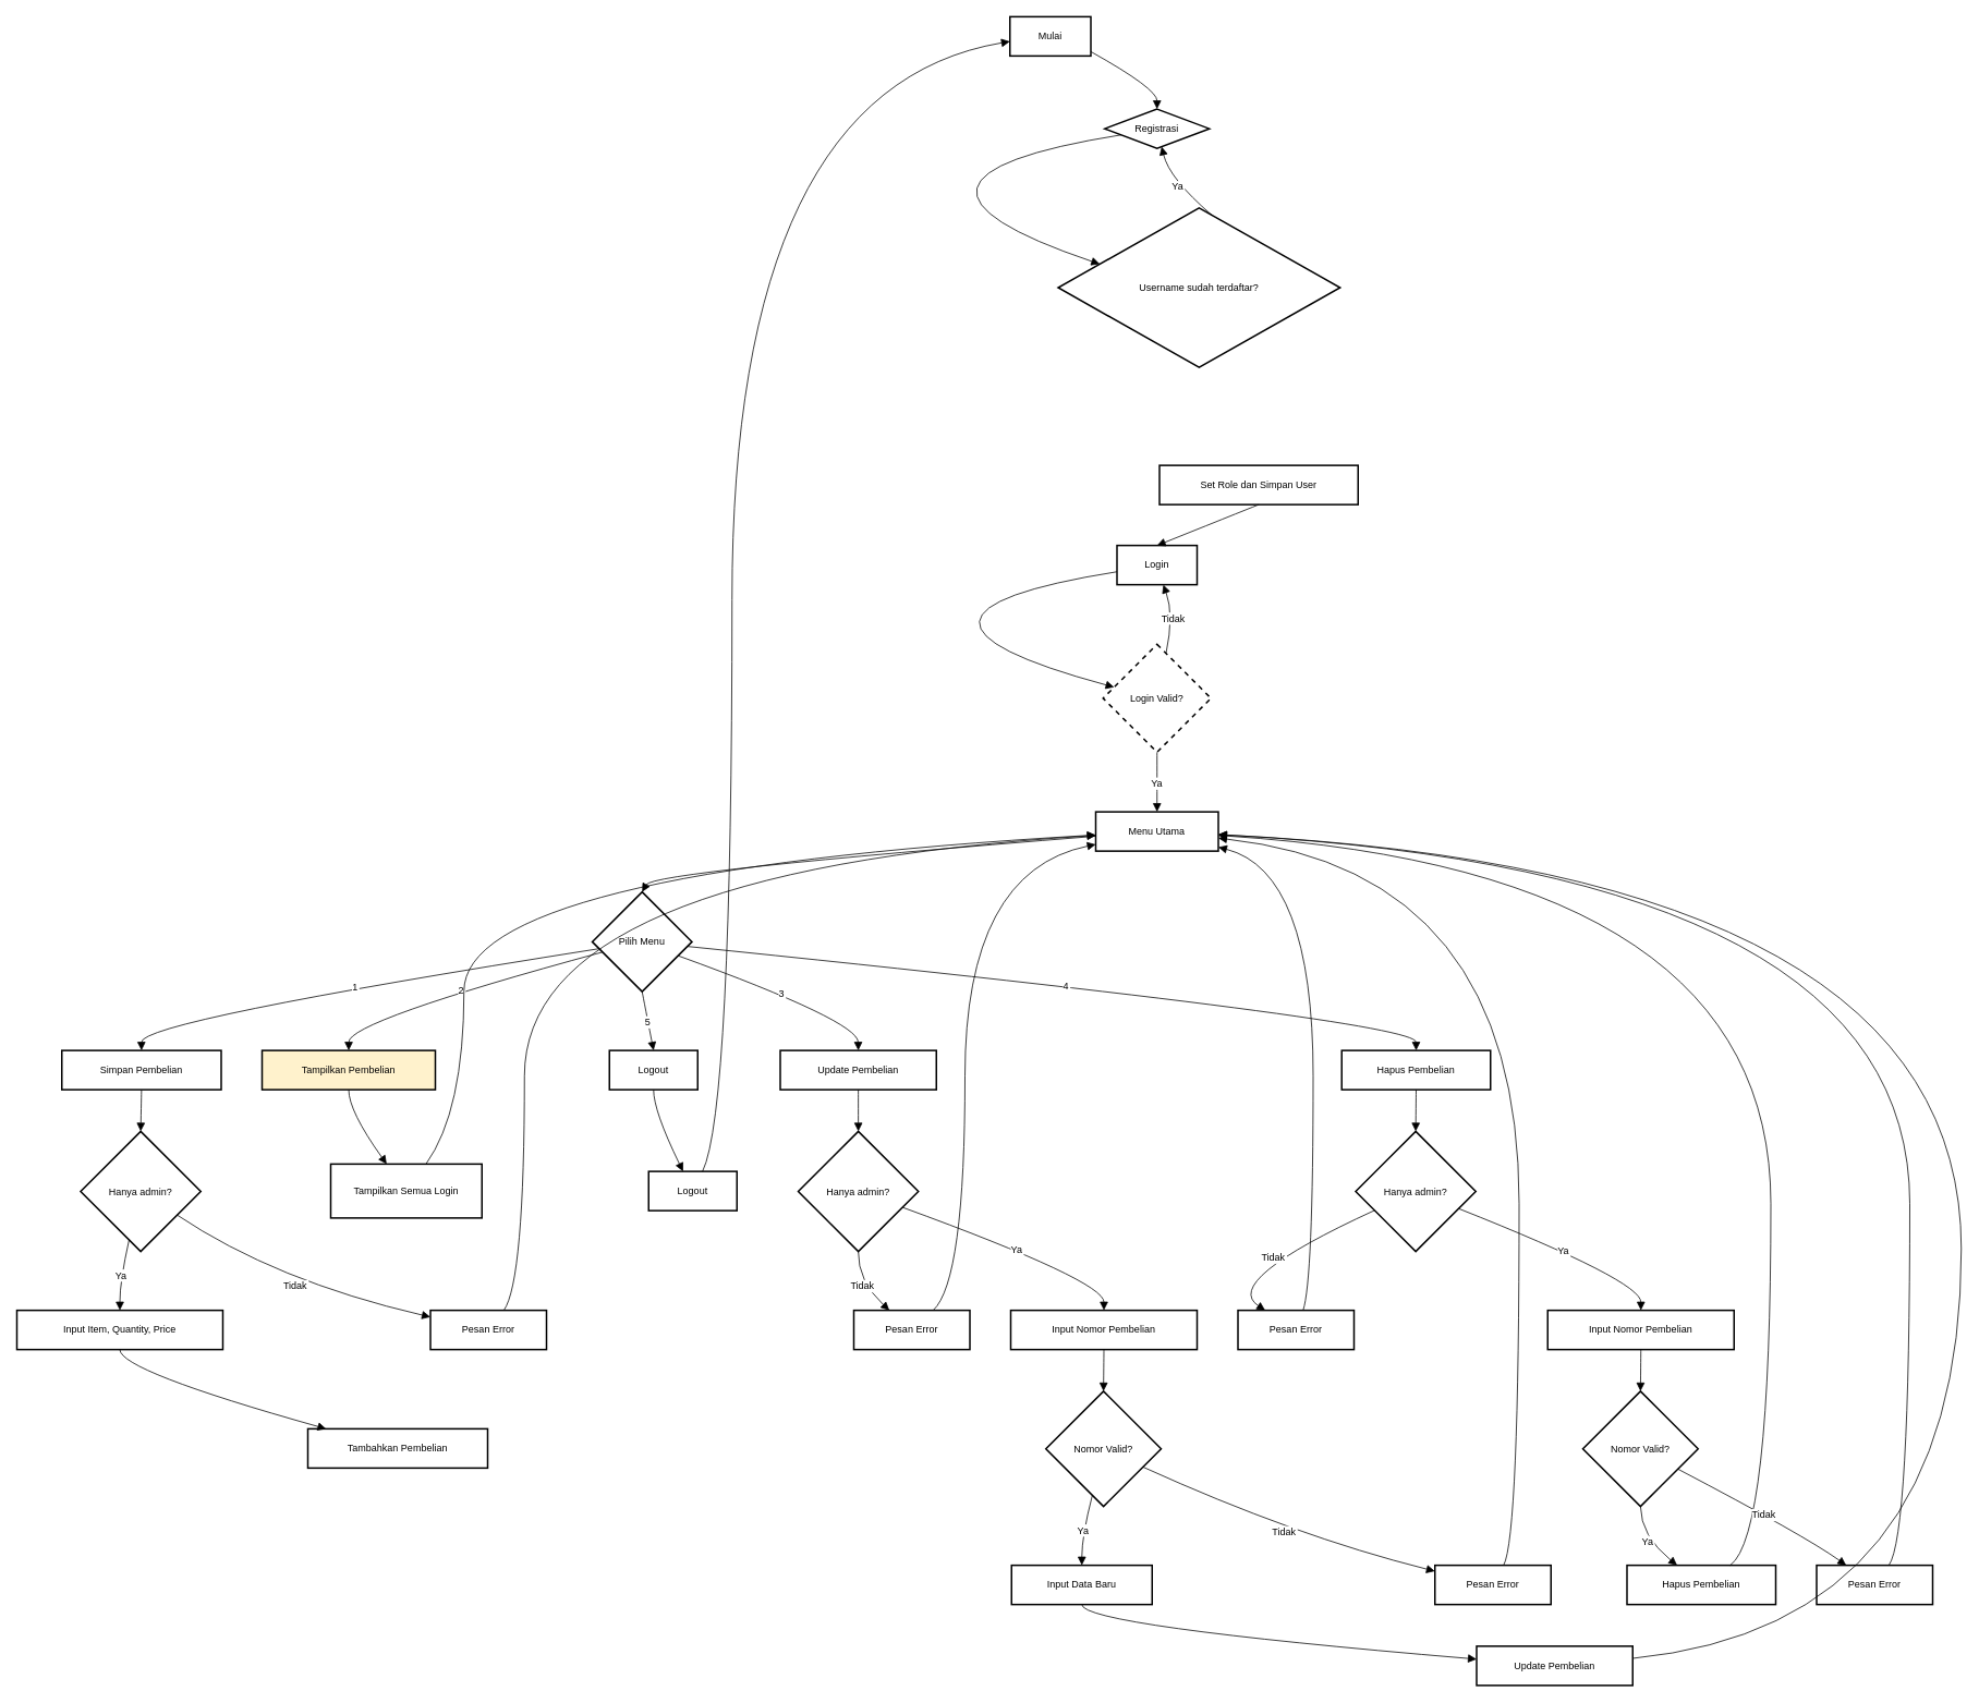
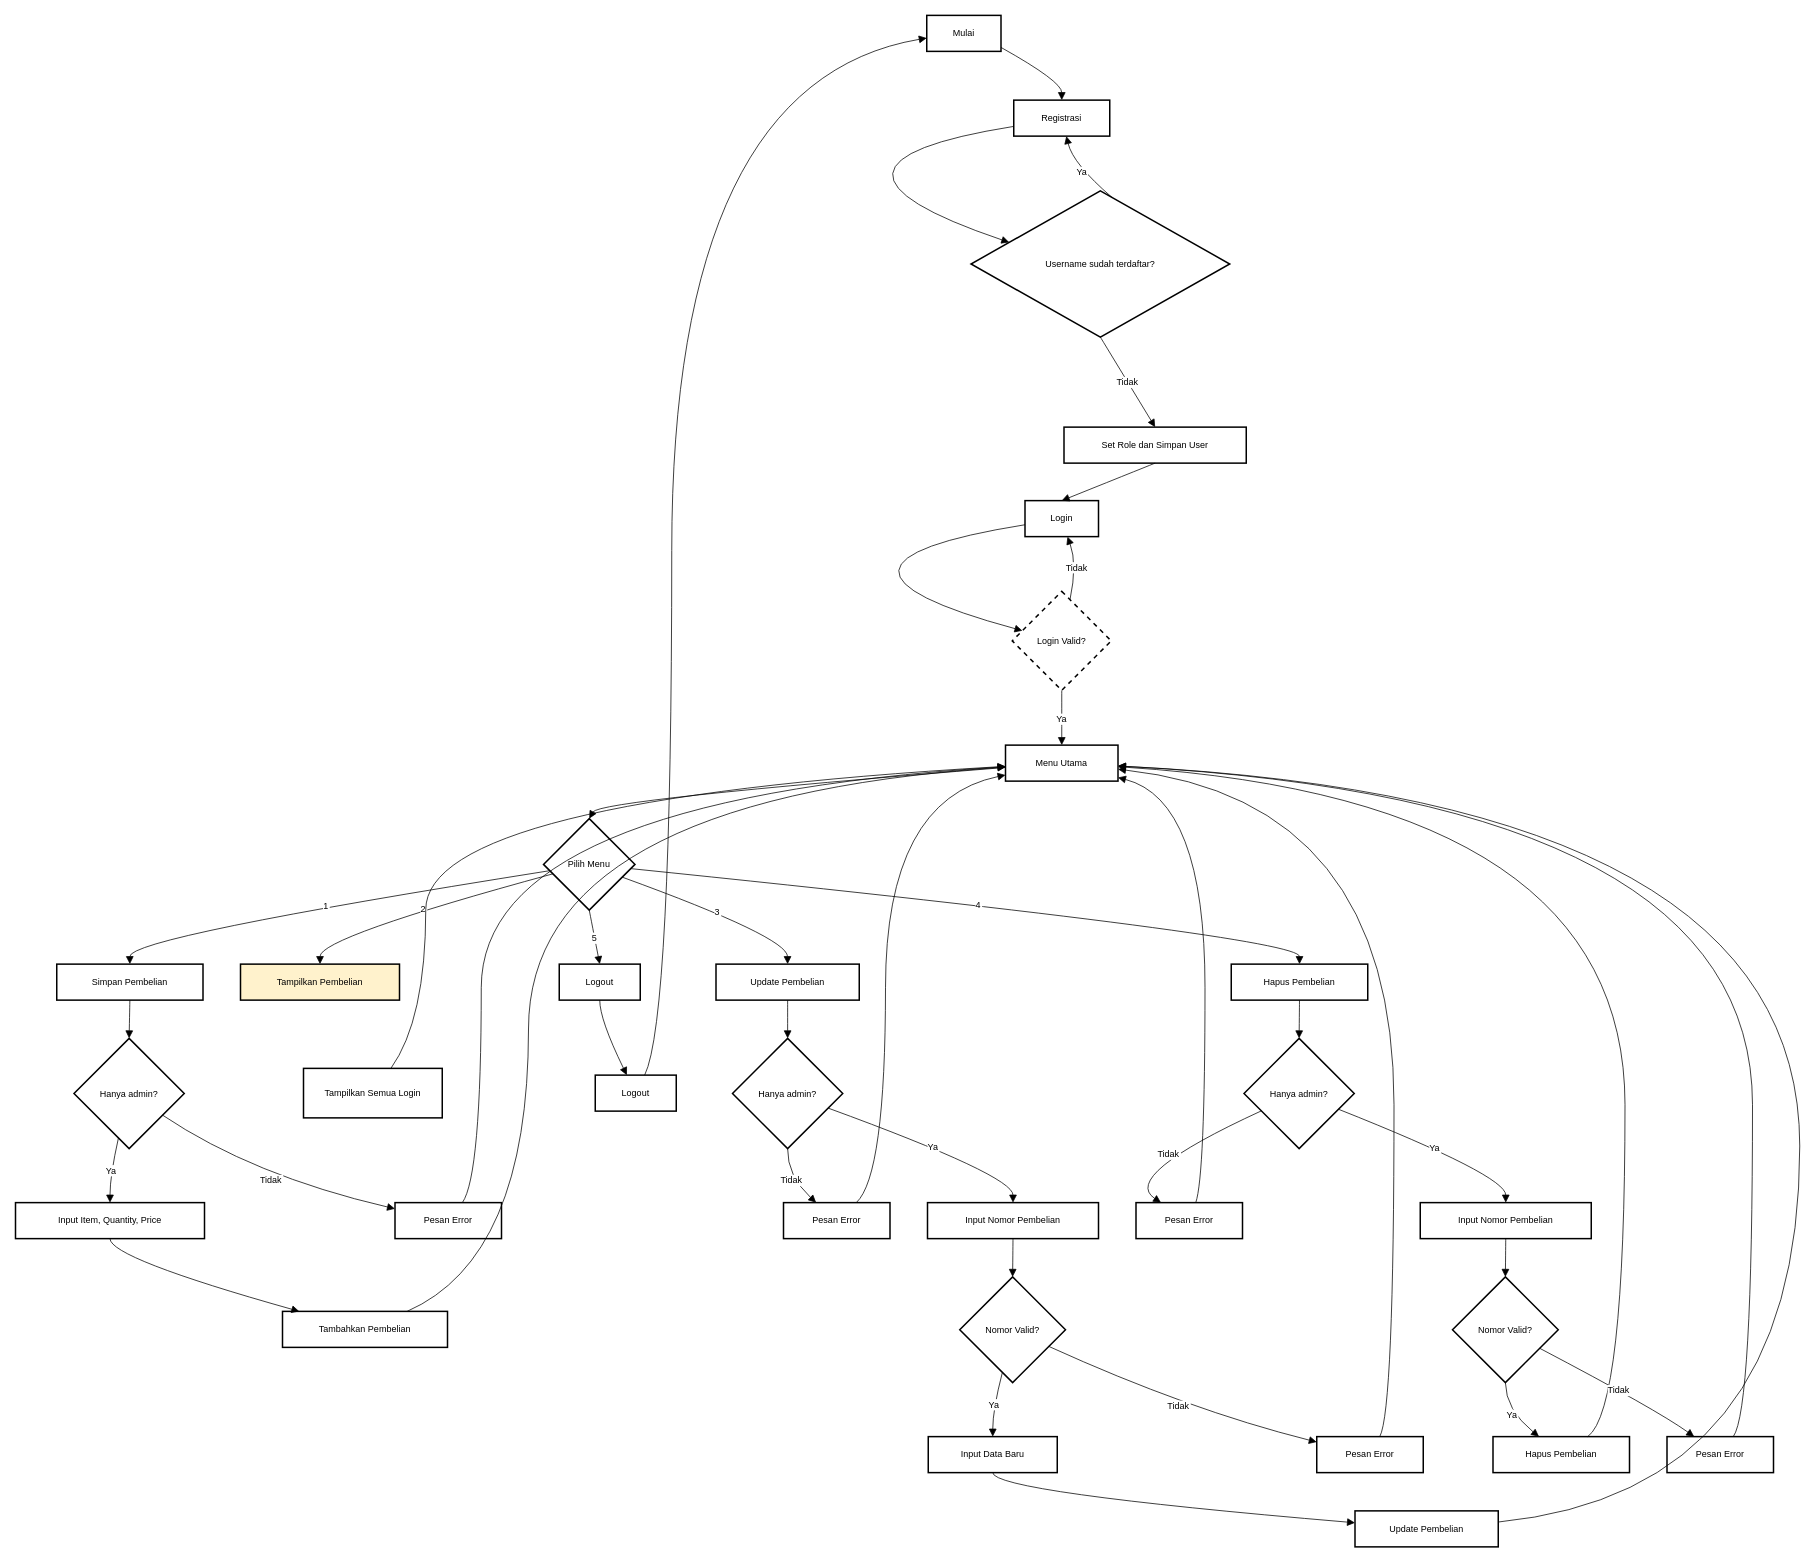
- <mxCell id="3" value="Registrasi" style="rhombus;whiteSpace=wrap;strokeWidth=2;" vertex="1" parent="1"><mxGeometry x="1351" y="133" width="128" height="48" as="geometry" /></mxCell>
+ <mxCell id="3" value="Registrasi" style="whiteSpace=wrap;strokeWidth=2;" vertex="1" parent="1"><mxGeometry x="1351" y="133" width="128" height="48" as="geometry" /></mxCell>
+ <mxCell id="37" value="Tidak" style="curved=1;startArrow=none;endArrow=block;exitX=0.5;exitY=1;entryX=0.5;entryY=0;rounded=0;fontSize=12;startSize=8;endSize=8;" edge="1" parent="1" source="4" target="5"><mxGeometry relative="1" as="geometry"><Array as="points" /></mxGeometry></mxCell>
+ <mxCell id="51" value="" style="curved=1;startArrow=none;endArrow=block;exitX=0.75;exitY=0.01;entryX=0;entryY=0.61;rounded=0;fontSize=12;startSize=8;endSize=8;" edge="1" parent="1" source="17" target="8"><mxGeometry relative="1" as="geometry"><Array as="points"><mxPoint x="704" y="1677" /><mxPoint x="704" y="1066" /></Array></mxGeometry></mxCell>
- <mxCell id="54" value="" style="curved=1;startArrow=none;endArrow=block;exitX=0.5;exitY=1.01;entryX=0.37;entryY=0;rounded=0;fontSize=12;startSize=8;endSize=8;" edge="1" parent="1" source="11" target="19"><mxGeometry relative="1" as="geometry"><Array as="points"><mxPoint x="426" y="1359" /></Array></mxGeometry></mxCell>
